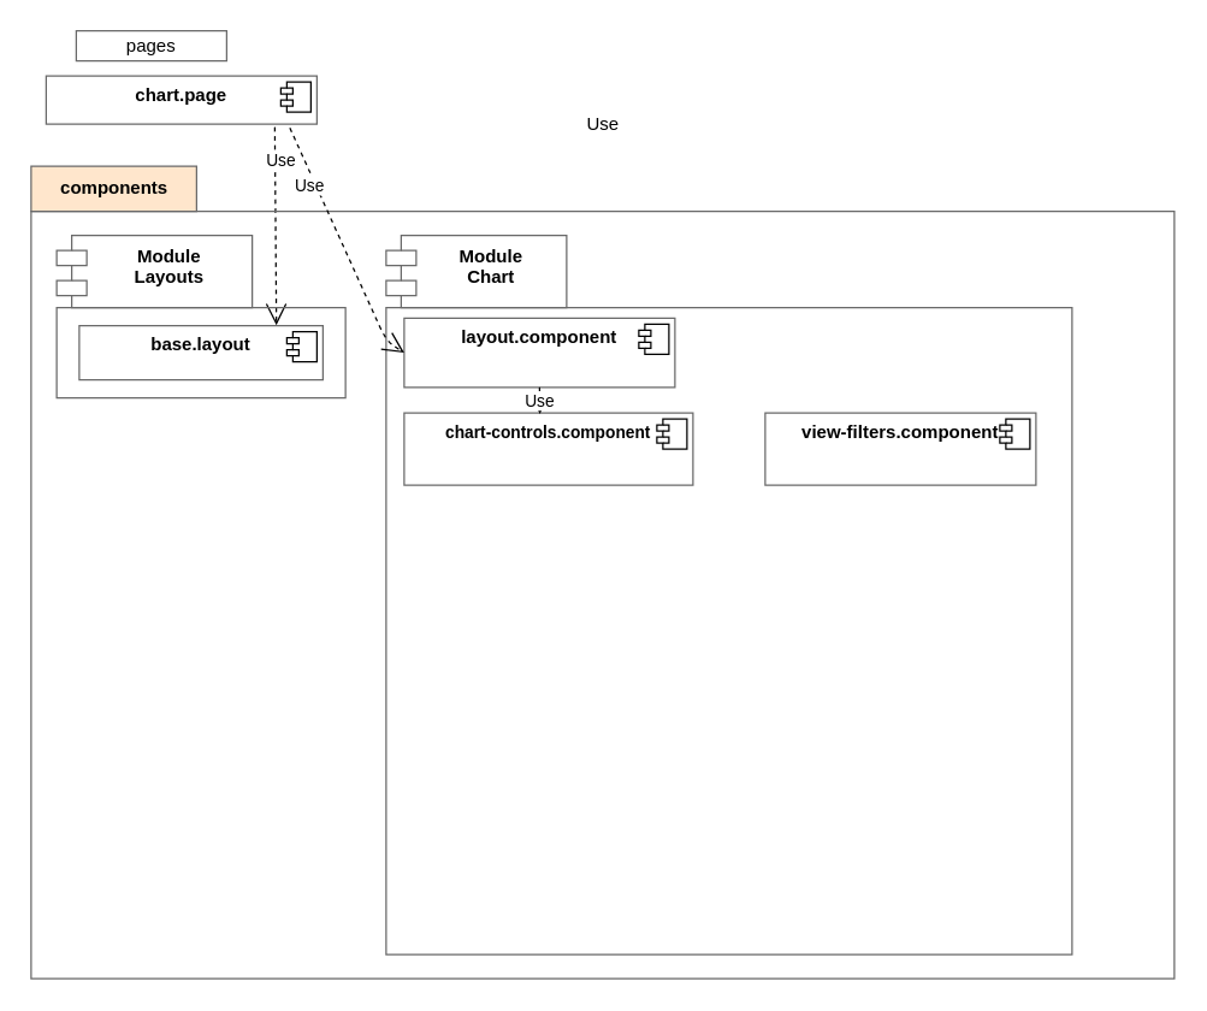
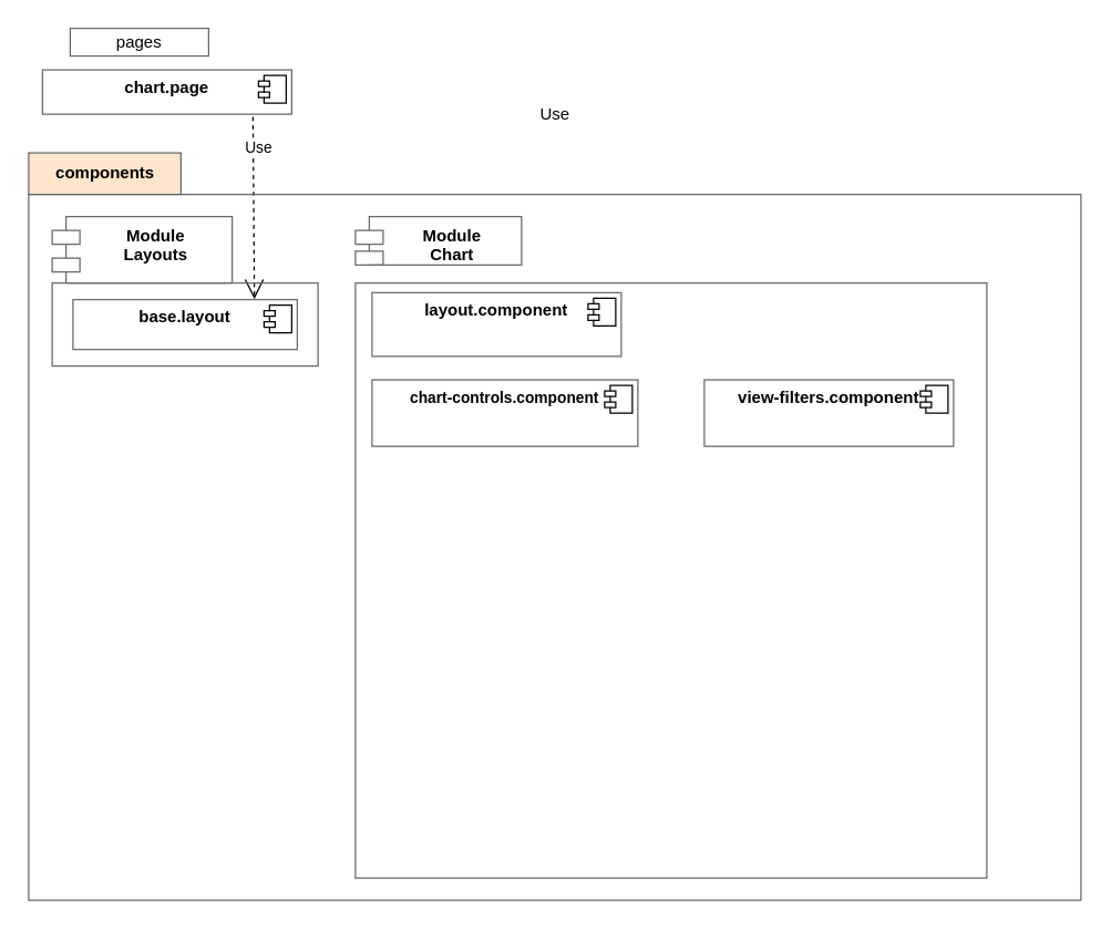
- <mxCell id="18" value="Use" style="endArrow=open;endSize=12;dashed=1;html=1;verticalAlign=middle;entryX=0;entryY=0.5;entryDx=0;entryDy=0;exitX=0.9;exitY=1.078;exitDx=0;exitDy=0;exitPerimeter=0;" edge="1" parent="1" source="4" target="15"><mxGeometry x="-0.531" y="-4" width="160" relative="1" as="geometry"><mxPoint x="194" y="96" as="sourcePoint" /><mxPoint x="195.058" y="227.604" as="targetPoint" /><mxPoint as="offset" /><Array as="points"><mxPoint x="256" y="226" /></Array></mxGeometry></mxCell>
- <mxCell id="14" value="Module&#10;Chart" style="shape=module;align=left;spacingLeft=20;align=center;verticalAlign=top;shadow=0;strokeColor=#696969;fillColor=none;fontStyle=1" vertex="1" parent="1"><mxGeometry x="256" y="156" width="120" height="48" as="geometry" /></mxCell>
+ <mxCell id="14" value="Module&#10;Chart" style="shape=module;align=left;spacingLeft=20;align=center;verticalAlign=top;shadow=0;strokeColor=#696969;fillColor=none;fontStyle=1" vertex="1" parent="1"><mxGeometry x="256" y="156" width="120" height="35" as="geometry" /></mxCell>
- <mxCell id="21" value="Use" style="endArrow=open;endSize=12;dashed=1;html=1;verticalAlign=middle;entryX=0.47;entryY=0.015;entryDx=0;entryDy=0;exitX=0.5;exitY=1;exitDx=0;exitDy=0;entryPerimeter=0;" edge="1" parent="1" source="15" target="19"><mxGeometry x="-0.029" width="160" relative="1" as="geometry"><mxPoint x="532" y="251.996" as="sourcePoint" /><mxPoint x="644" y="406.5" as="targetPoint" /><mxPoint as="offset" /><Array as="points" /></mxGeometry></mxCell>
